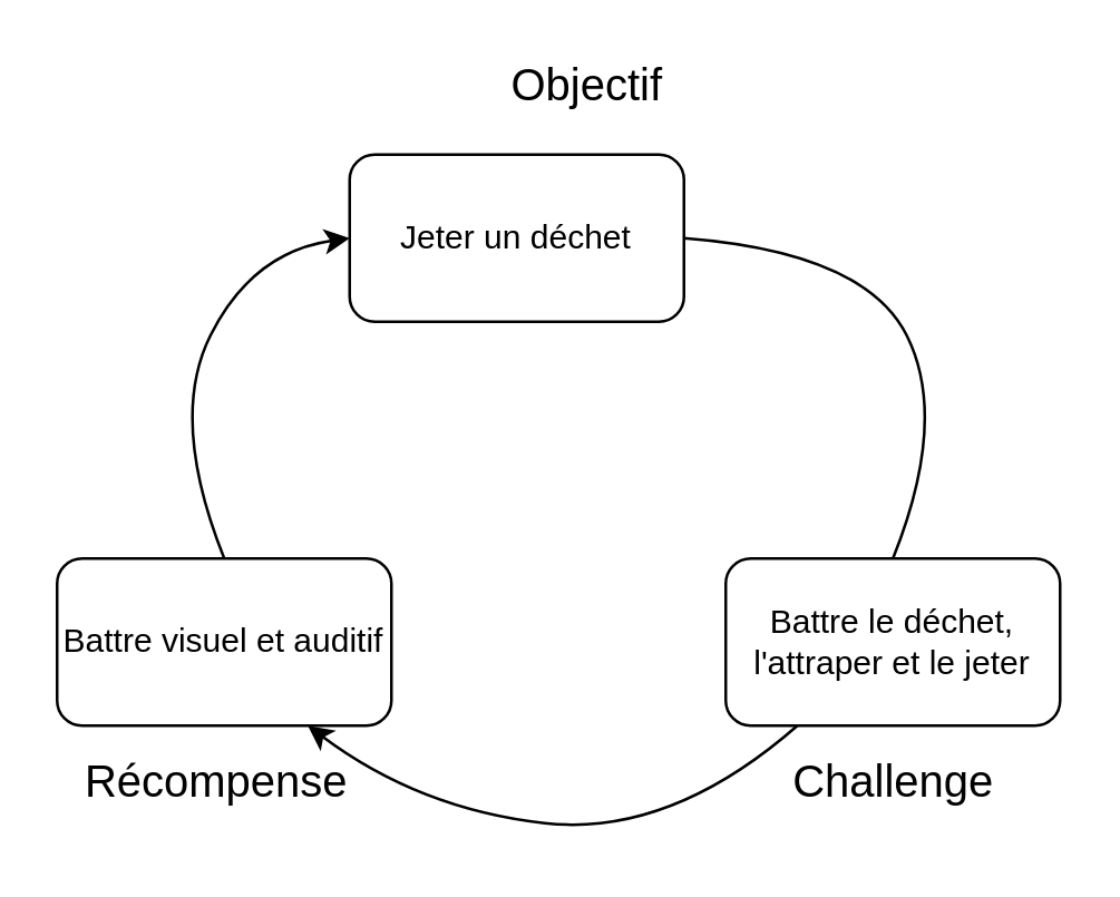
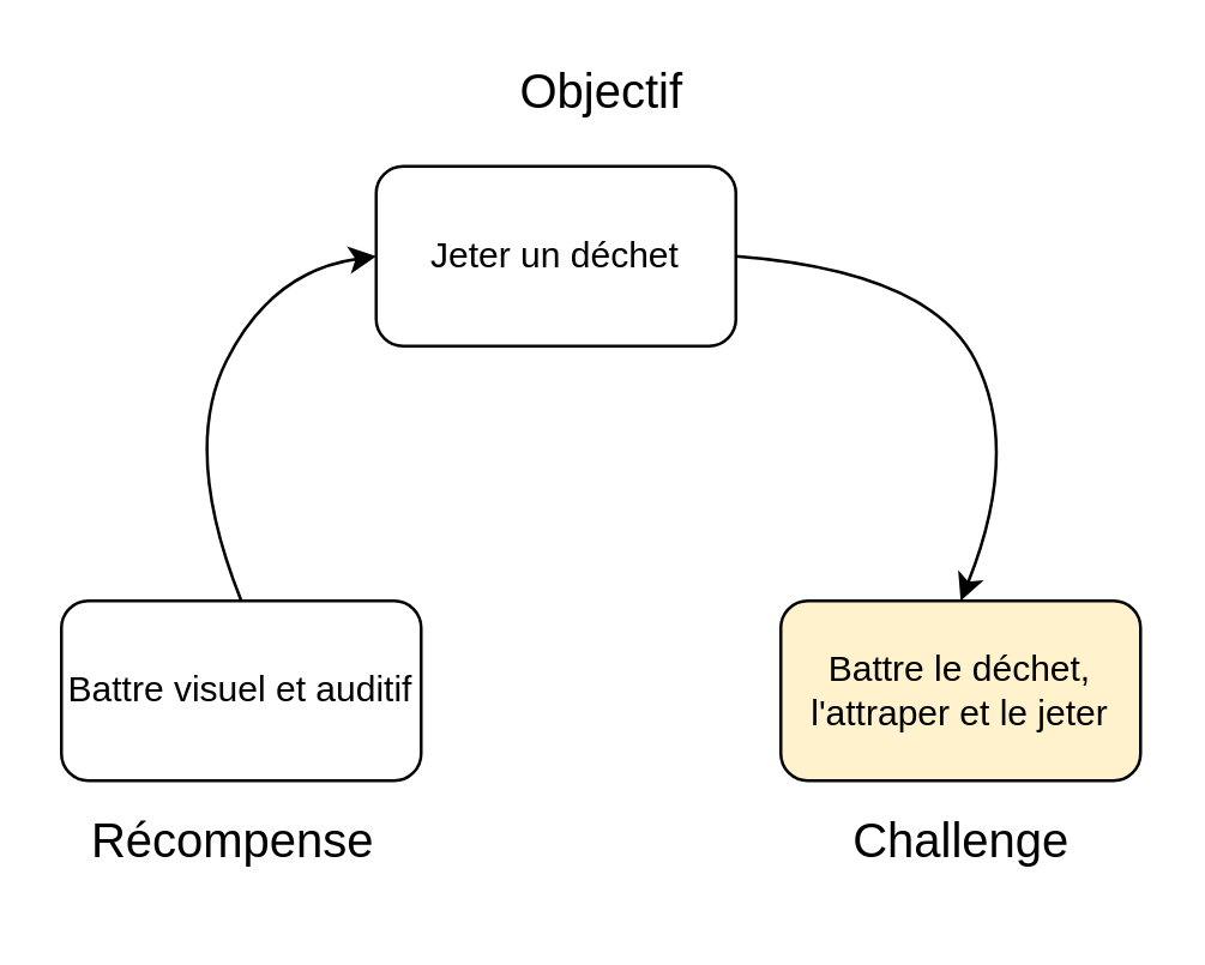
- <mxCell id="8" value="&lt;font style=&quot;font-size: 16px&quot;&gt;Objectif&lt;/font&gt;" style="text;html=1;strokeColor=none;fillColor=none;align=center;verticalAlign=middle;whiteSpace=wrap;rounded=0;" vertex="1" parent="1"><mxGeometry x="177.5" y="20" width="65" height="20" as="geometry" /></mxCell>
+ <mxCell id="8" value="&lt;font style=&quot;font-size: 16px&quot;&gt;Objectif&lt;/font&gt;" style="text;html=1;strokeColor=none;fillColor=none;align=center;verticalAlign=middle;whiteSpace=wrap;rounded=0;" vertex="1" parent="1"><mxGeometry x="167.5" y="20" width="65" height="20" as="geometry" /></mxCell>
- <mxCell id="5" value="" style="curved=1;endArrow=none;html=1;exitX=1;exitY=0.5;exitDx=0;exitDy=0;entryX=0.5;entryY=0;entryDx=0;entryDy=0;" edge="1" parent="1" source="2" target="3"><mxGeometry width="50" height="50" relative="1" as="geometry"><mxPoint x="20" y="330" as="sourcePoint" /><mxPoint x="70" y="280" as="targetPoint" /><Array as="points"><mxPoint x="310" y="90" /><mxPoint x="340" y="150" /></Array></mxGeometry></mxCell>
+ <mxCell id="5" value="" style="curved=1;endArrow=classic;html=1;exitX=1;exitY=0.5;exitDx=0;exitDy=0;entryX=0.5;entryY=0;entryDx=0;entryDy=0;" edge="1" parent="1" source="2" target="3"><mxGeometry width="50" height="50" relative="1" as="geometry"><mxPoint x="20" y="330" as="sourcePoint" /><mxPoint x="70" y="280" as="targetPoint" /><Array as="points"><mxPoint x="310" y="90" /><mxPoint x="340" y="150" /></Array></mxGeometry></mxCell>
- <mxCell id="3" value="Battre le déchet, l'attraper et le jeter" style="rounded=1;whiteSpace=wrap;html=1;" vertex="1" parent="1"><mxGeometry x="260" y="200" width="120" height="60" as="geometry" /></mxCell>
+ <mxCell id="3" value="Battre le déchet, l'attraper et le jeter" style="rounded=1;whiteSpace=wrap;html=1;fillColor=#fff2cc;" vertex="1" parent="1"><mxGeometry x="260" y="200" width="120" height="60" as="geometry" /></mxCell>
- <mxCell id="6" value="" style="curved=1;endArrow=classic;html=1;entryX=0.75;entryY=1;entryDx=0;entryDy=0;" edge="1" parent="1" source="3" target="4"><mxGeometry width="50" height="50" relative="1" as="geometry"><mxPoint x="153" y="260" as="sourcePoint" /><mxPoint x="213" y="380" as="targetPoint" /><Array as="points"><mxPoint x="240" y="300" /><mxPoint x="150" y="290" /></Array></mxGeometry></mxCell>
